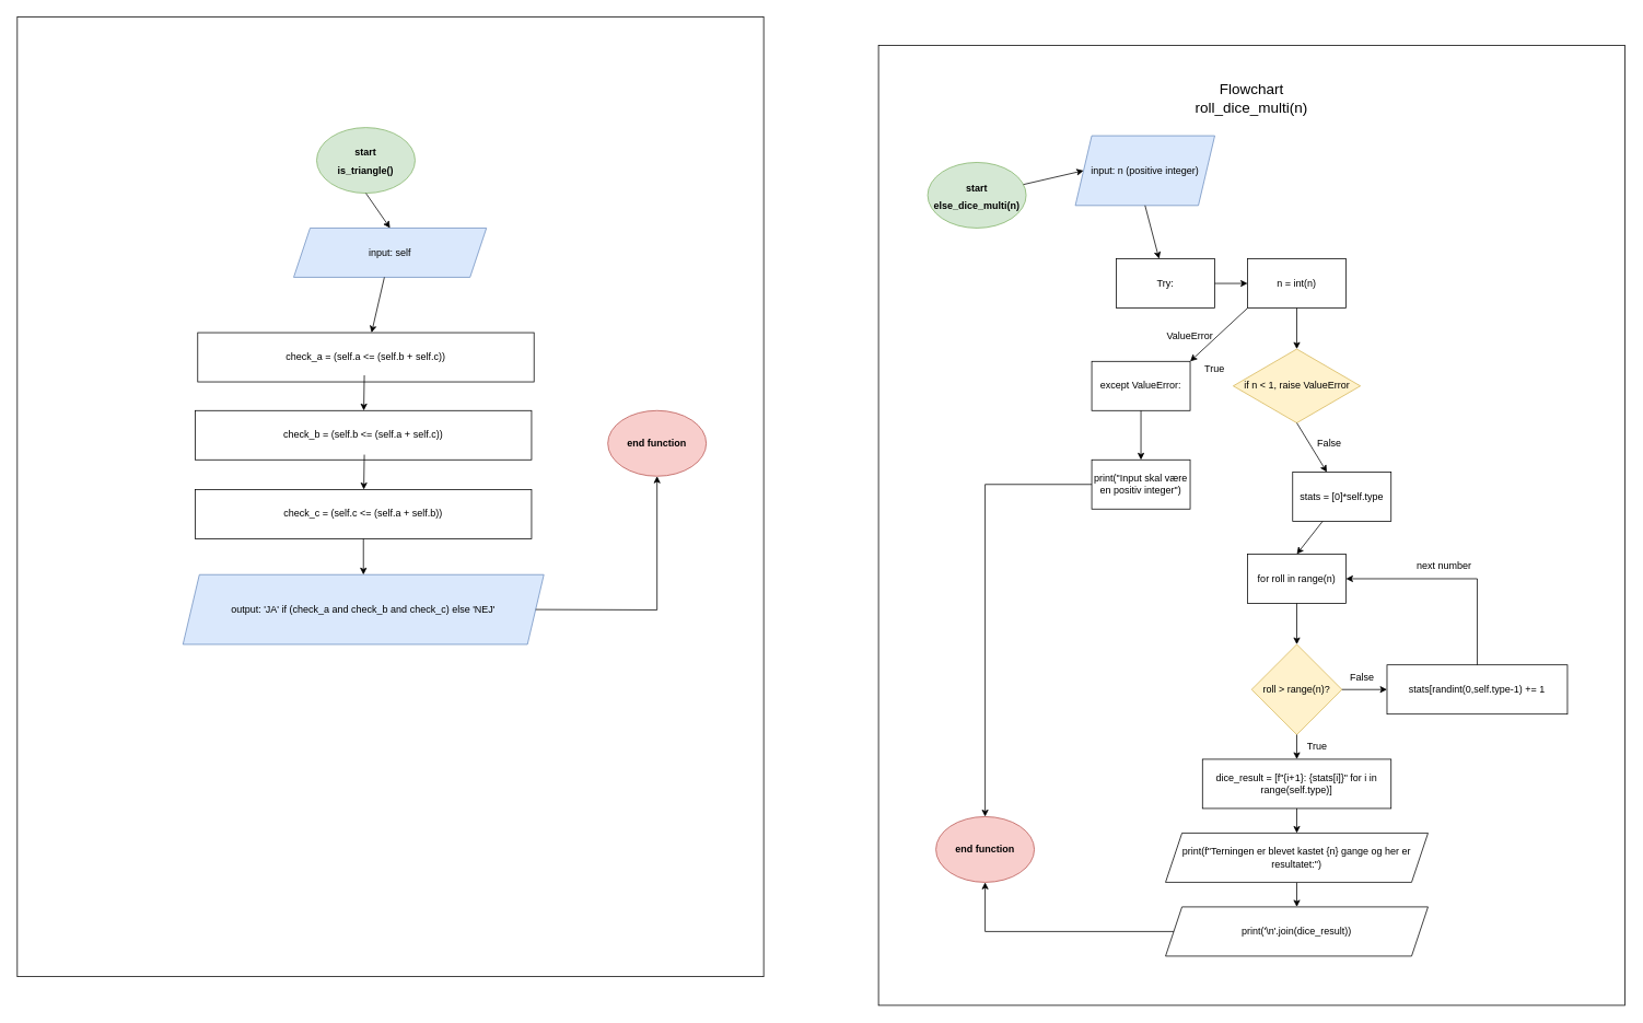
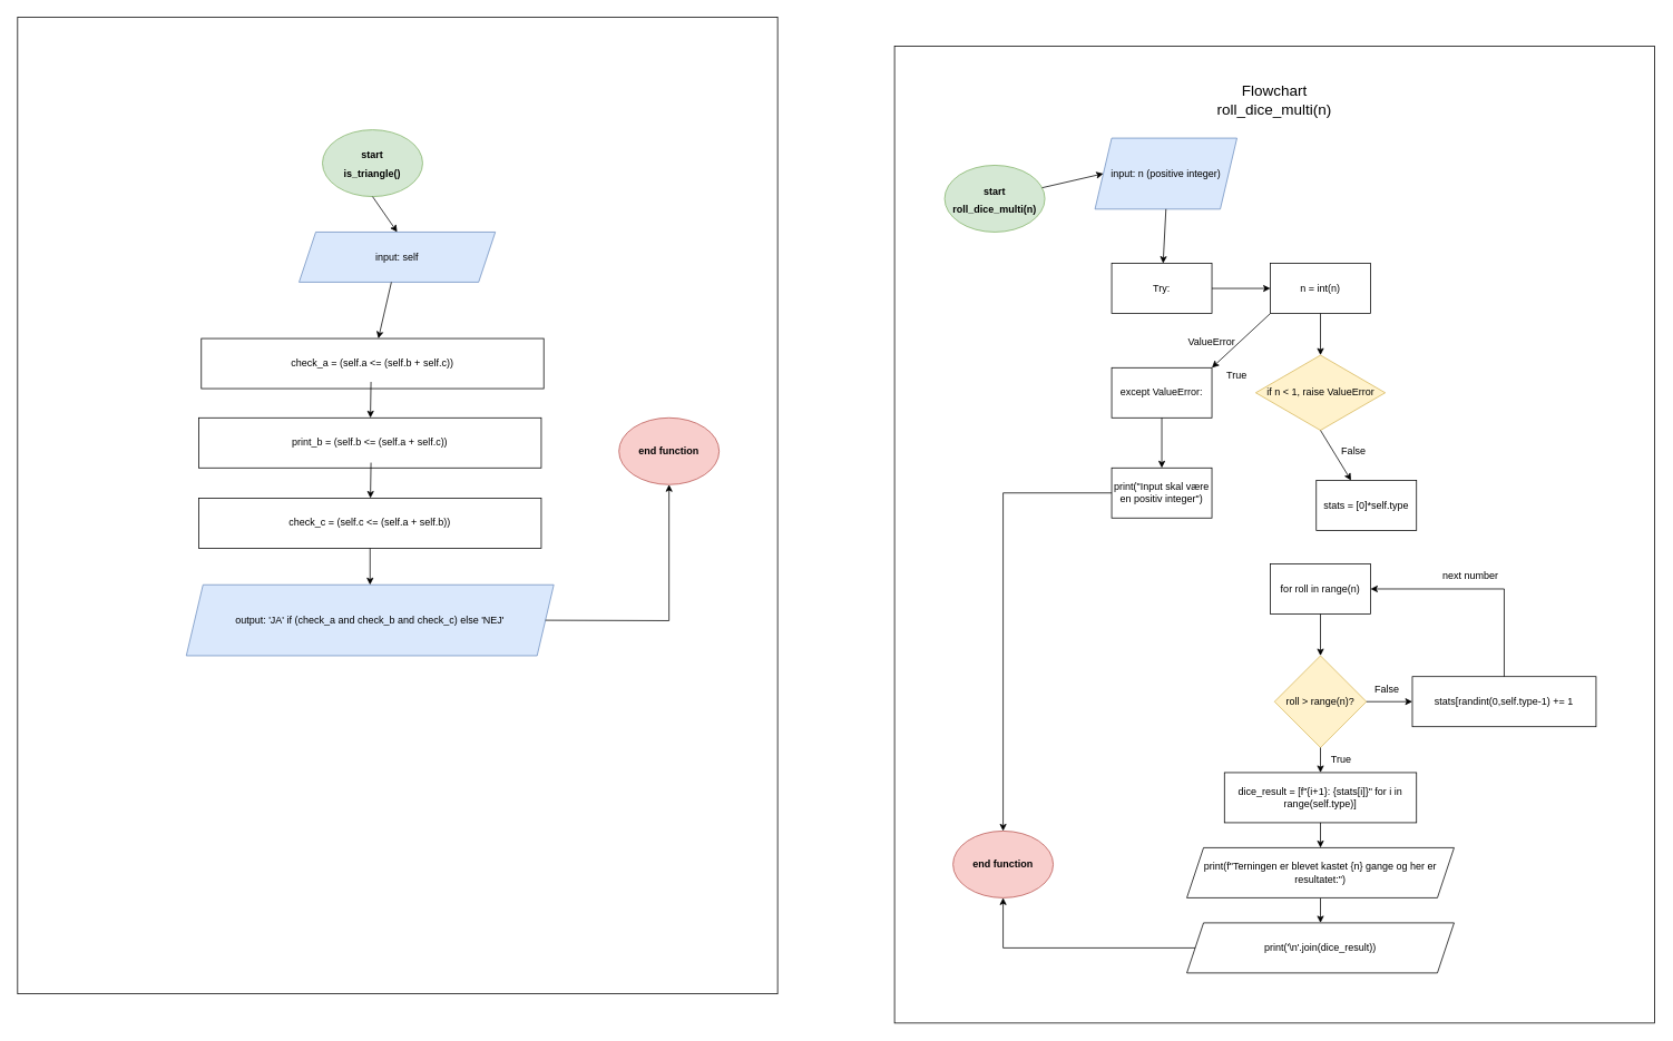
- <mxCell id="4" value="&lt;font style=&quot;font-size: 12px;&quot;&gt;&lt;b&gt;start&lt;br&gt;else_dice_multi(n)&lt;/b&gt;&lt;/font&gt;" style="ellipse;whiteSpace=wrap;html=1;fontSize=18;fillColor=#d5e8d4;strokeColor=#82b366;" vertex="1" parent="1"><mxGeometry x="1130" y="197.5" width="120" height="80" as="geometry" /></mxCell>
+ <mxCell id="4" value="&lt;font style=&quot;font-size: 12px;&quot;&gt;&lt;b&gt;start&lt;br&gt;roll_dice_multi(n)&lt;/b&gt;&lt;/font&gt;" style="ellipse;whiteSpace=wrap;html=1;fontSize=18;fillColor=#d5e8d4;strokeColor=#82b366;" vertex="1" parent="1"><mxGeometry x="1130" y="197.5" width="120" height="80" as="geometry" /></mxCell>
- <mxCell id="7" value="Try:" style="rounded=0;whiteSpace=wrap;html=1;fontSize=12;" vertex="1" parent="1"><mxGeometry x="1360" y="315" width="120" height="60" as="geometry" /></mxCell>
+ <mxCell id="7" value="Try:" style="rounded=0;whiteSpace=wrap;html=1;fontSize=12;" vertex="1" parent="1"><mxGeometry x="1330" y="315" width="120" height="60" as="geometry" /></mxCell>
- <mxCell id="46" value="check_b = (self.b &amp;lt;= (self.a + self.c))" style="rounded=0;whiteSpace=wrap;html=1;fontSize=12;" vertex="1" parent="1"><mxGeometry x="237" y="500" width="410" height="60" as="geometry" /></mxCell>
+ <mxCell id="46" value="print_b = (self.b &amp;lt;= (self.a + self.c))" style="rounded=0;whiteSpace=wrap;html=1;fontSize=12;" vertex="1" parent="1"><mxGeometry x="237" y="500" width="410" height="60" as="geometry" /></mxCell>
- <mxCell id="22" value="" style="endArrow=classic;html=1;rounded=0;fontSize=12;entryX=0.5;entryY=0;entryDx=0;entryDy=0;" edge="1" parent="1" source="14" target="21"><mxGeometry width="50" height="50" relative="1" as="geometry"><mxPoint x="1540" y="675" as="sourcePoint" /><mxPoint x="1590" y="625" as="targetPoint" /></mxGeometry></mxCell>
